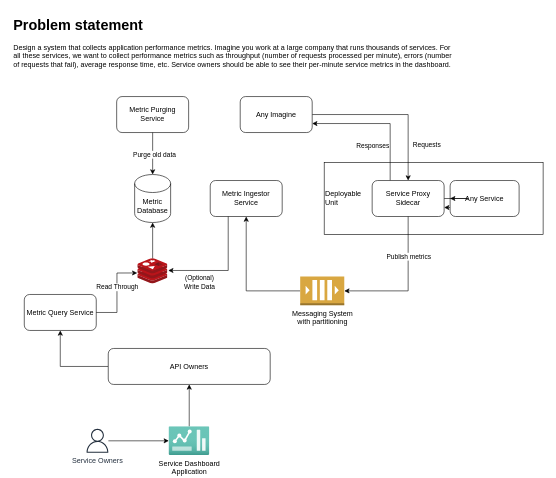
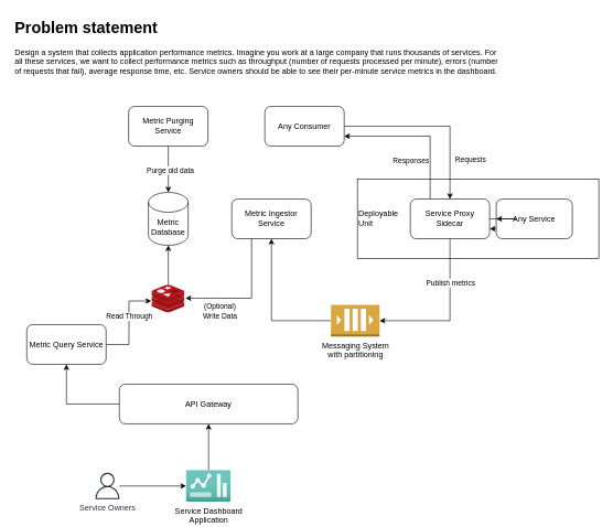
- <mxCell id="21" value="Any Imagine" style="rounded=1;whiteSpace=wrap;html=1;" parent="1" vertex="1"><mxGeometry x="400" y="160" width="120" height="60" as="geometry" /></mxCell>
+ <mxCell id="21" value="Any Consumer" style="rounded=1;whiteSpace=wrap;html=1;" parent="1" vertex="1"><mxGeometry x="400" y="160" width="120" height="60" as="geometry" /></mxCell>
- <mxCell id="35" value="API Owners" style="rounded=1;whiteSpace=wrap;html=1;" parent="1" vertex="1"><mxGeometry x="180" y="580" width="270" height="60" as="geometry" /></mxCell>
+ <mxCell id="35" value="API Gateway" style="rounded=1;whiteSpace=wrap;html=1;" parent="1" vertex="1"><mxGeometry x="180" y="580" width="270" height="60" as="geometry" /></mxCell>
